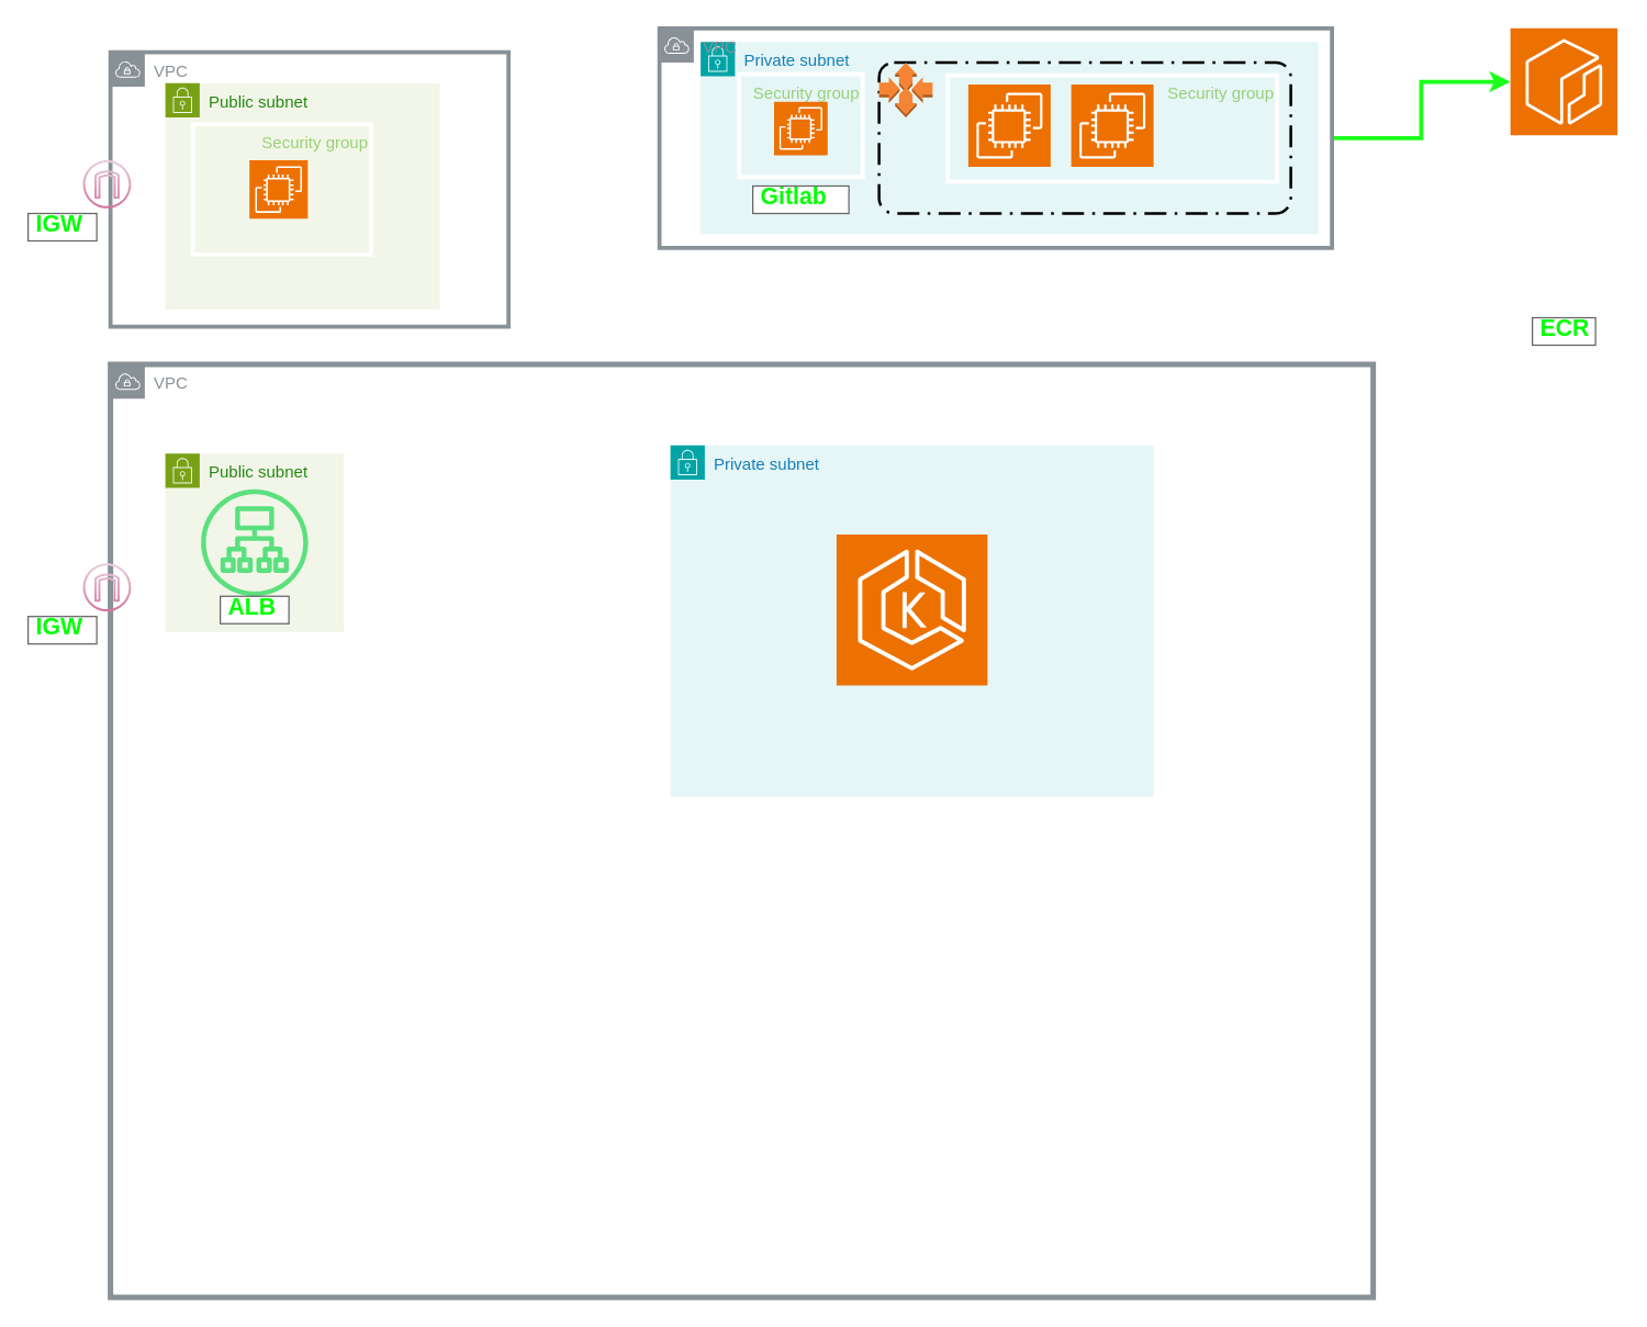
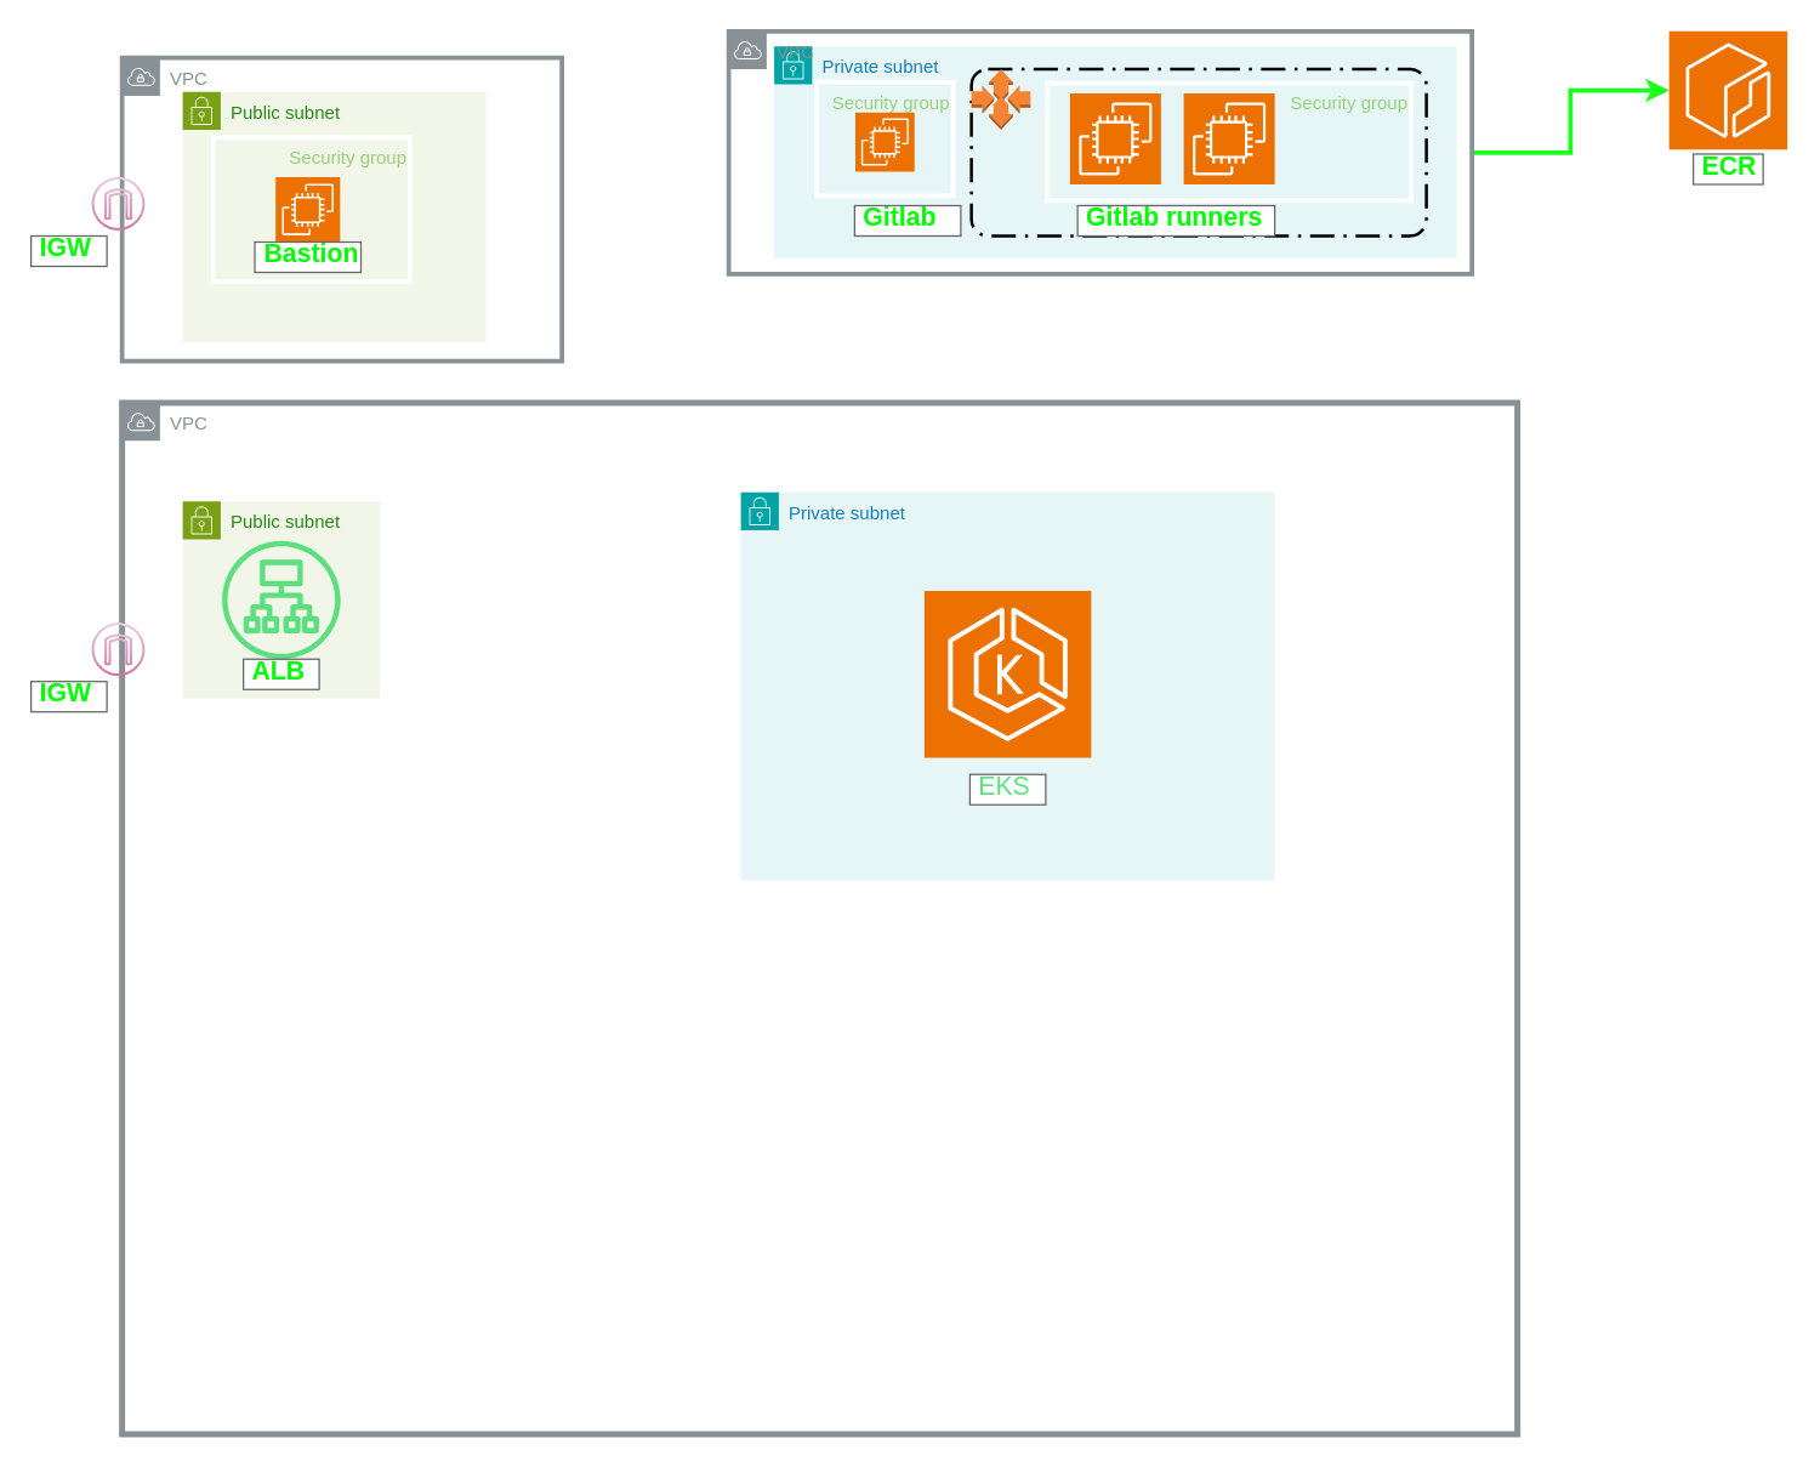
- <mxCell id="17" value="&lt;b&gt;&lt;font data-darkreader-inline-color=&quot;&quot; style=&quot;--darkreader-inline-color: #1aff1a;&quot; color=&quot;#00ff00&quot;&gt;Gitlab&lt;/font&gt;&lt;/b&gt;" style="strokeWidth=1;shadow=0;dashed=0;align=center;html=1;shape=mxgraph.mockup.text.textBox;fontColor=#666666;align=left;fontSize=17;spacingLeft=4;spacingTop=-3;whiteSpace=wrap;strokeColor=#666666;mainText=" vertex="1" parent="1"><mxGeometry x="548" y="135" width="70" height="20" as="geometry" /></mxCell>
+ <mxCell id="17" value="&lt;b&gt;&lt;font data-darkreader-inline-color=&quot;&quot; style=&quot;--darkreader-inline-color: #1aff1a;&quot; color=&quot;#00ff00&quot;&gt;Gitlab&lt;/font&gt;&lt;/b&gt;" style="strokeWidth=1;shadow=0;dashed=0;align=center;html=1;shape=mxgraph.mockup.text.textBox;fontColor=#666666;align=left;fontSize=17;spacingLeft=4;spacingTop=-3;whiteSpace=wrap;strokeColor=#666666;mainText=" vertex="1" parent="1"><mxGeometry x="563" y="135" width="70" height="20" as="geometry" /></mxCell>
+ <mxCell id="18" value="&lt;b&gt;&lt;font data-darkreader-inline-color=&quot;&quot; style=&quot;--darkreader-inline-color: #1aff1a;&quot; color=&quot;#00ff00&quot;&gt;Gitlab runners&lt;br&gt;&lt;/font&gt;&lt;/b&gt;" style="strokeWidth=1;shadow=0;dashed=0;align=center;html=1;shape=mxgraph.mockup.text.textBox;fontColor=#666666;align=left;fontSize=17;spacingLeft=4;spacingTop=-3;whiteSpace=wrap;strokeColor=#666666;mainText=" vertex="1" parent="1"><mxGeometry x="710" y="135" width="130" height="20" as="geometry" /></mxCell>
+ <mxCell id="7" value="&lt;font data-darkreader-inline-color=&quot;&quot; style=&quot;--darkreader-inline-color: #1aff1a;&quot; color=&quot;#00ff00&quot;&gt;&lt;b&gt;Bastion&lt;/b&gt;&lt;/font&gt;" style="strokeWidth=1;shadow=0;dashed=0;align=center;html=1;shape=mxgraph.mockup.text.textBox;fontColor=#666666;align=left;fontSize=17;spacingLeft=4;spacingTop=-3;whiteSpace=wrap;strokeColor=#666666;mainText=" vertex="1" parent="3"><mxGeometry x="47.5" y="99" width="70" height="20" as="geometry" /></mxCell>
- <mxCell id="28" value="&lt;div align=&quot;center&quot;&gt;&lt;font data-darkreader-inline-color=&quot;&quot; style=&quot;--darkreader-inline-color: #1aff1a;&quot; color=&quot;#00ff00&quot;&gt;&lt;b&gt;ECR&lt;/b&gt;&lt;/font&gt;&lt;/div&gt;" style="strokeWidth=1;shadow=0;dashed=0;align=center;html=1;shape=mxgraph.mockup.text.textBox;fontColor=#666666;align=left;fontSize=17;spacingLeft=4;spacingTop=-3;whiteSpace=wrap;strokeColor=#666666;mainText=" vertex="1" parent="1"><mxGeometry x="1116" y="231" width="46" height="20" as="geometry" /></mxCell>
+ <mxCell id="28" value="&lt;div align=&quot;center&quot;&gt;&lt;font data-darkreader-inline-color=&quot;&quot; style=&quot;--darkreader-inline-color: #1aff1a;&quot; color=&quot;#00ff00&quot;&gt;&lt;b&gt;ECR&lt;/b&gt;&lt;/font&gt;&lt;/div&gt;" style="strokeWidth=1;shadow=0;dashed=0;align=center;html=1;shape=mxgraph.mockup.text.textBox;fontColor=#666666;align=left;fontSize=17;spacingLeft=4;spacingTop=-3;whiteSpace=wrap;strokeColor=#666666;mainText=" vertex="1" parent="1"><mxGeometry x="1116" y="101" width="46" height="20" as="geometry" /></mxCell>
+ <mxCell id="31" value="&lt;font data-darkreader-inline-color=&quot;&quot; style=&quot;--darkreader-inline-color: #62e184;&quot; color=&quot;#5ce07f&quot;&gt;EKS&lt;/font&gt;" style="strokeWidth=1;shadow=0;dashed=0;align=center;html=1;shape=mxgraph.mockup.text.textBox;fontColor=#666666;align=left;fontSize=17;spacingLeft=4;spacingTop=-3;whiteSpace=wrap;strokeColor=#666666;mainText=" vertex="1" parent="29"><mxGeometry x="151" y="186" width="50" height="20" as="geometry" /></mxCell>
